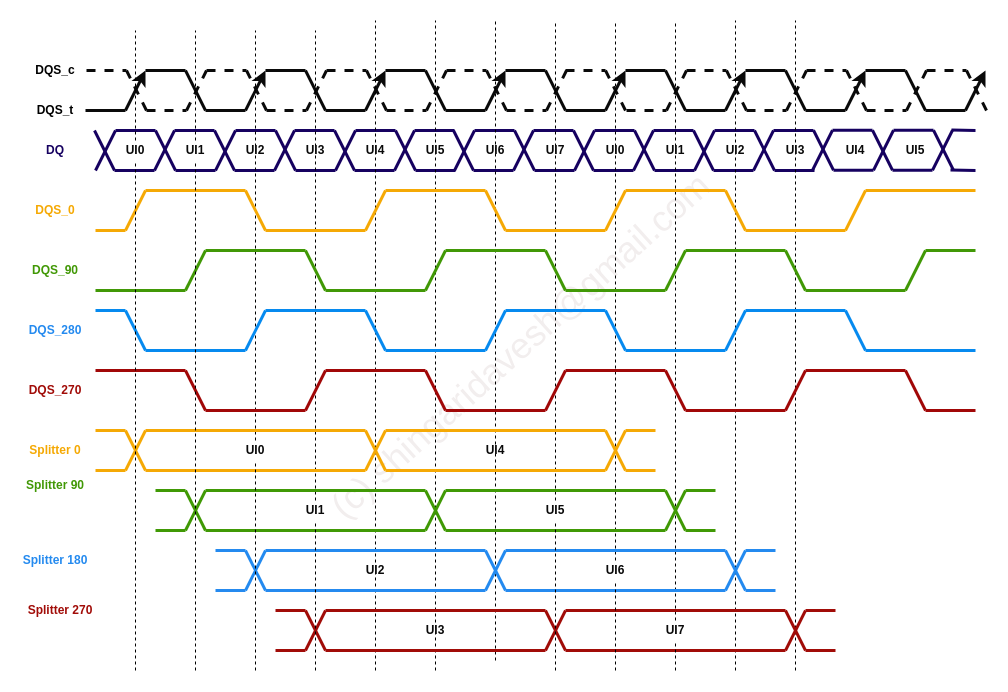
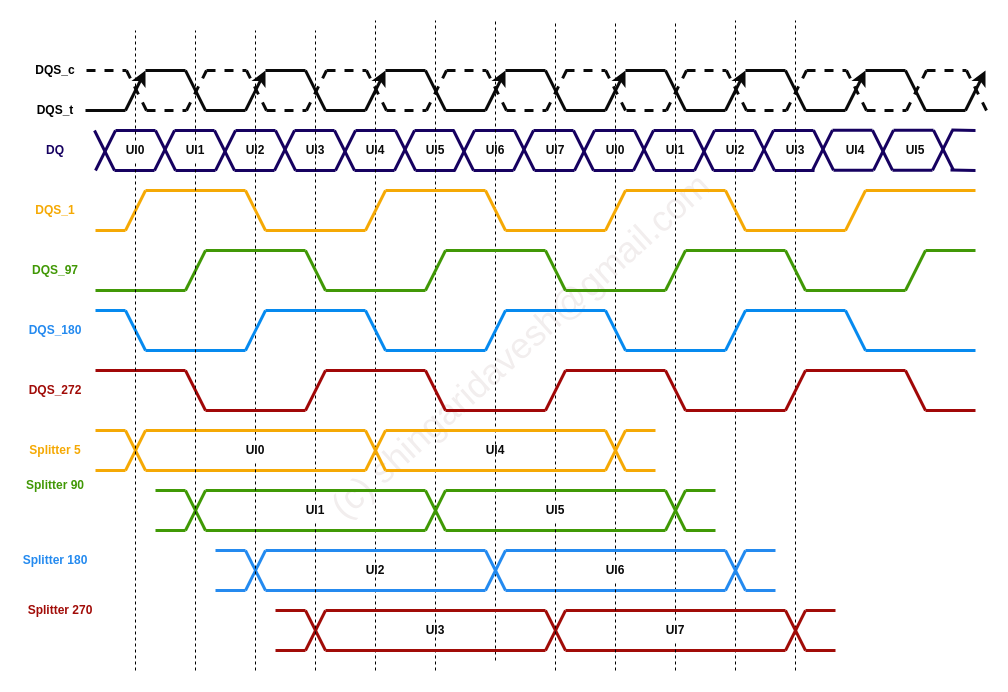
- <mxCell id="254" value="DQS_0" style="text;html=1;align=center;verticalAlign=middle;whiteSpace=wrap;rounded=0;fontColor=#f5a904;fontStyle=1" vertex="1" parent="1"><mxGeometry x="25" y="200" width="60" height="20" as="geometry" /></mxCell>
+ <mxCell id="254" value="DQS_1" style="text;html=1;align=center;verticalAlign=middle;whiteSpace=wrap;rounded=0;fontColor=#f5a904;fontStyle=1" vertex="1" parent="1"><mxGeometry x="25" y="200" width="60" height="20" as="geometry" /></mxCell>
- <mxCell id="255" value="DQS_90" style="text;html=1;align=center;verticalAlign=middle;whiteSpace=wrap;rounded=0;fontColor=#419805;fontStyle=1" vertex="1" parent="1"><mxGeometry x="25" y="260" width="60" height="20" as="geometry" /></mxCell>
+ <mxCell id="255" value="DQS_97" style="text;html=1;align=center;verticalAlign=middle;whiteSpace=wrap;rounded=0;fontColor=#419805;fontStyle=1" vertex="1" parent="1"><mxGeometry x="25" y="260" width="60" height="20" as="geometry" /></mxCell>
- <mxCell id="256" value="DQS_280" style="text;html=1;align=center;verticalAlign=middle;whiteSpace=wrap;rounded=0;fontColor=#248aef;fontStyle=1" vertex="1" parent="1"><mxGeometry x="25" y="320" width="60" height="20" as="geometry" /></mxCell>
+ <mxCell id="256" value="DQS_180" style="text;html=1;align=center;verticalAlign=middle;whiteSpace=wrap;rounded=0;fontColor=#248aef;fontStyle=1" vertex="1" parent="1"><mxGeometry x="25" y="320" width="60" height="20" as="geometry" /></mxCell>
- <mxCell id="257" value="DQS_270" style="text;html=1;align=center;verticalAlign=middle;whiteSpace=wrap;rounded=0;fontColor=#a10c08;fontStyle=1" vertex="1" parent="1"><mxGeometry x="25" y="380" width="60" height="20" as="geometry" /></mxCell>
+ <mxCell id="257" value="DQS_272" style="text;html=1;align=center;verticalAlign=middle;whiteSpace=wrap;rounded=0;fontColor=#a10c08;fontStyle=1" vertex="1" parent="1"><mxGeometry x="25" y="380" width="60" height="20" as="geometry" /></mxCell>
- <mxCell id="258" value="Splitter 0" style="text;html=1;align=center;verticalAlign=middle;whiteSpace=wrap;rounded=0;fontColor=#f5a904;fontStyle=1" vertex="1" parent="1"><mxGeometry x="25" y="440" width="60" height="20" as="geometry" /></mxCell>
+ <mxCell id="258" value="Splitter 5" style="text;html=1;align=center;verticalAlign=middle;whiteSpace=wrap;rounded=0;fontColor=#f5a904;fontStyle=1" vertex="1" parent="1"><mxGeometry x="25" y="440" width="60" height="20" as="geometry" /></mxCell>
